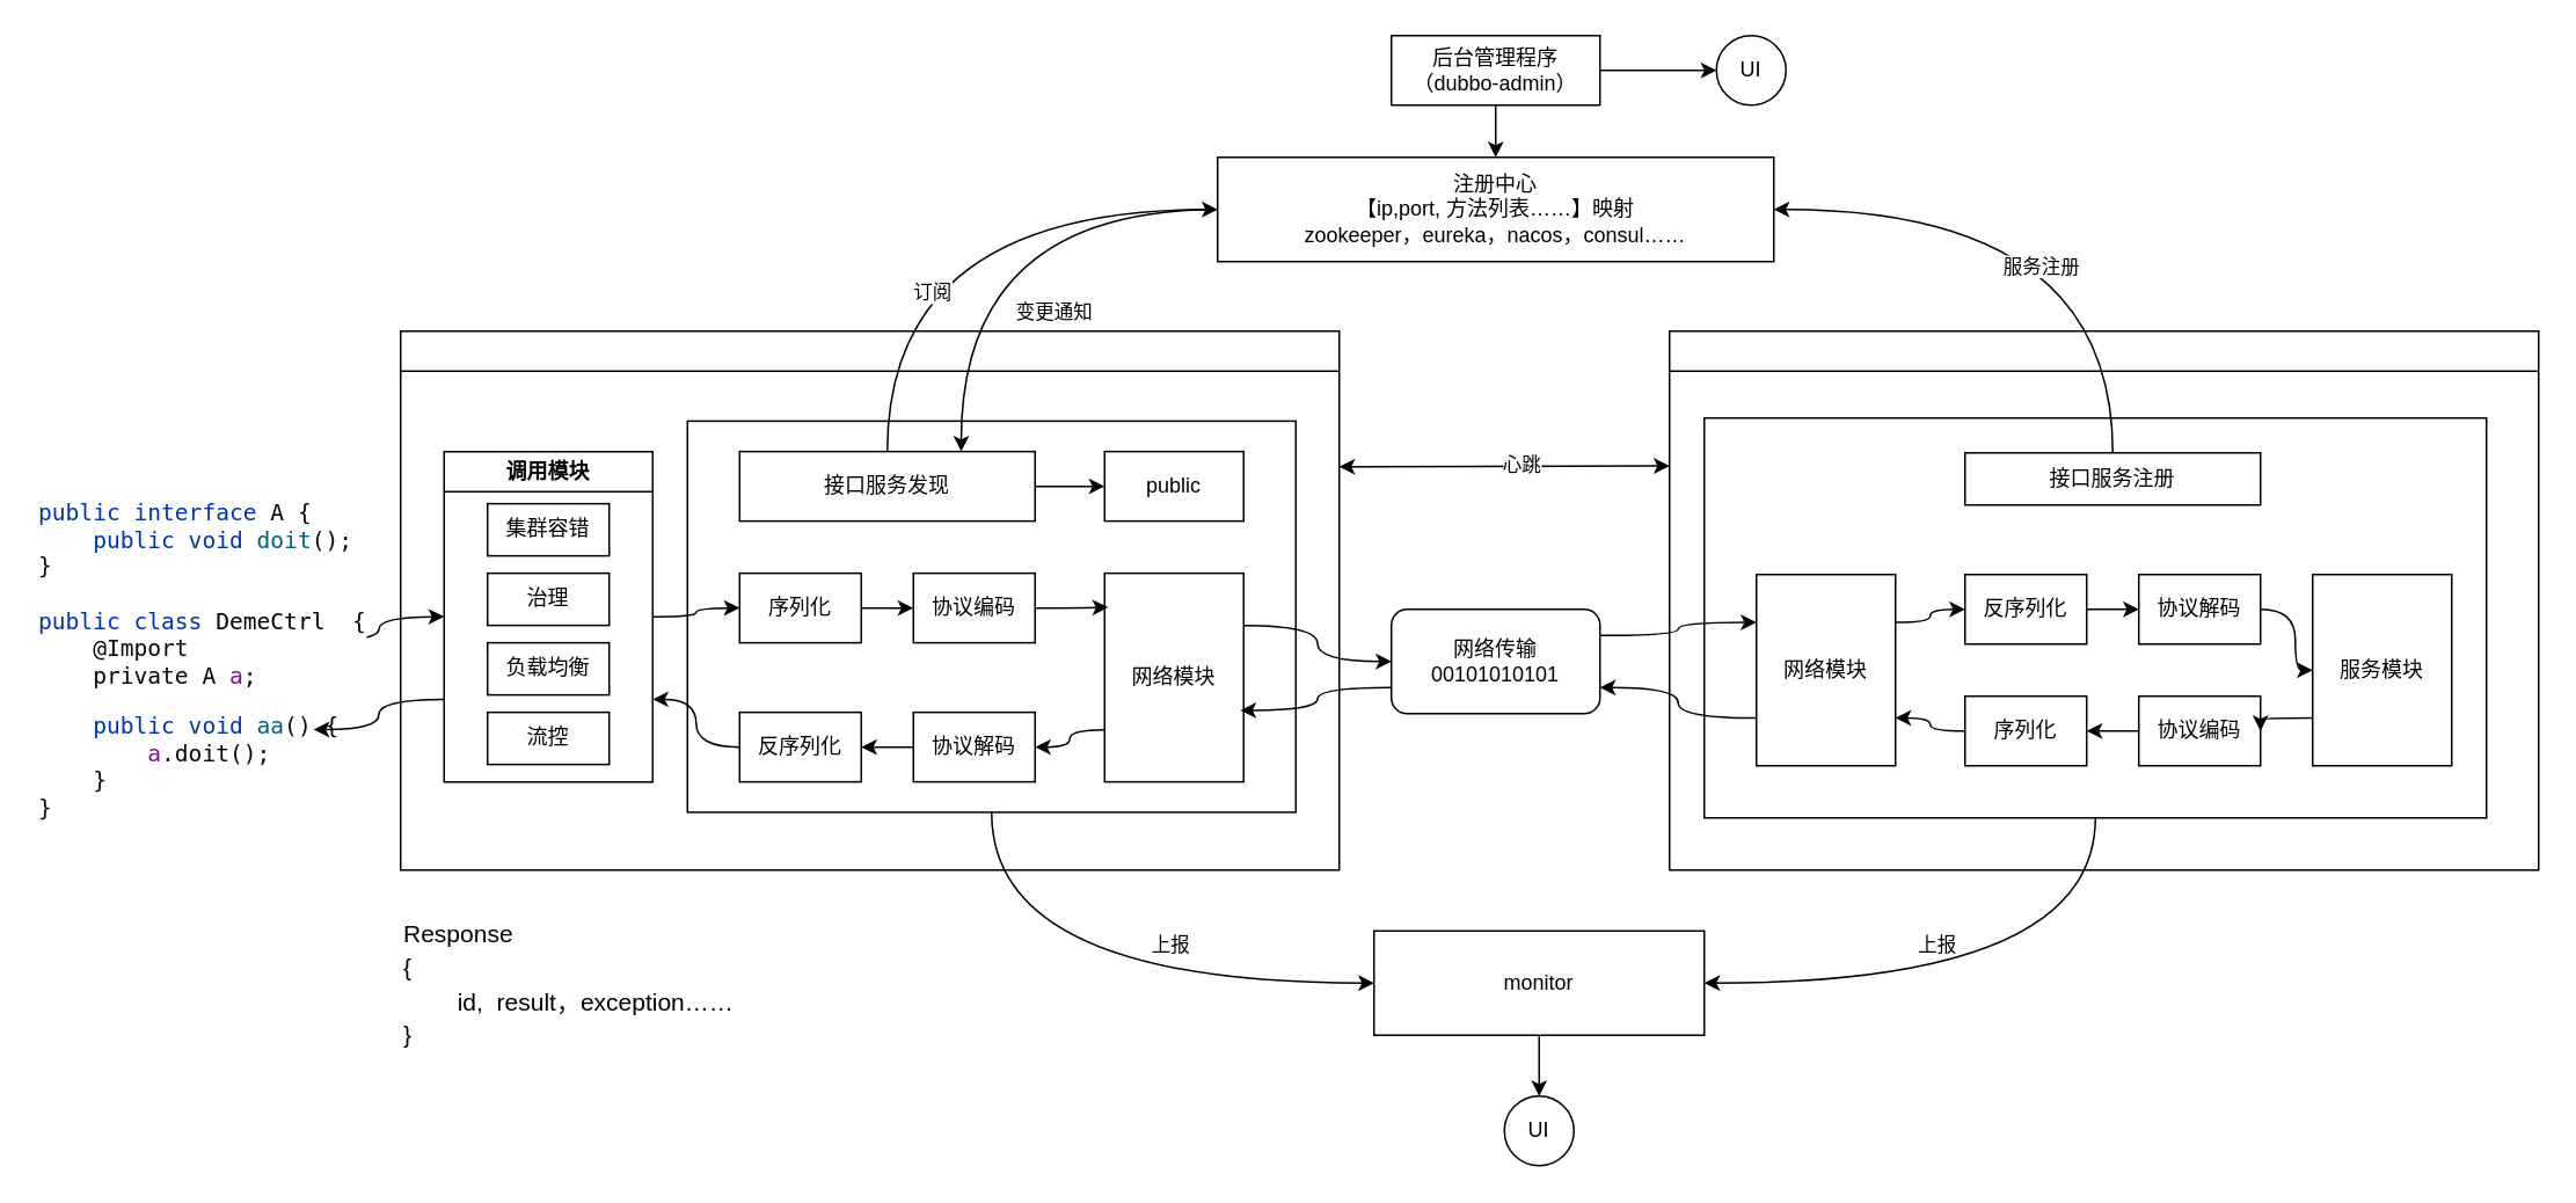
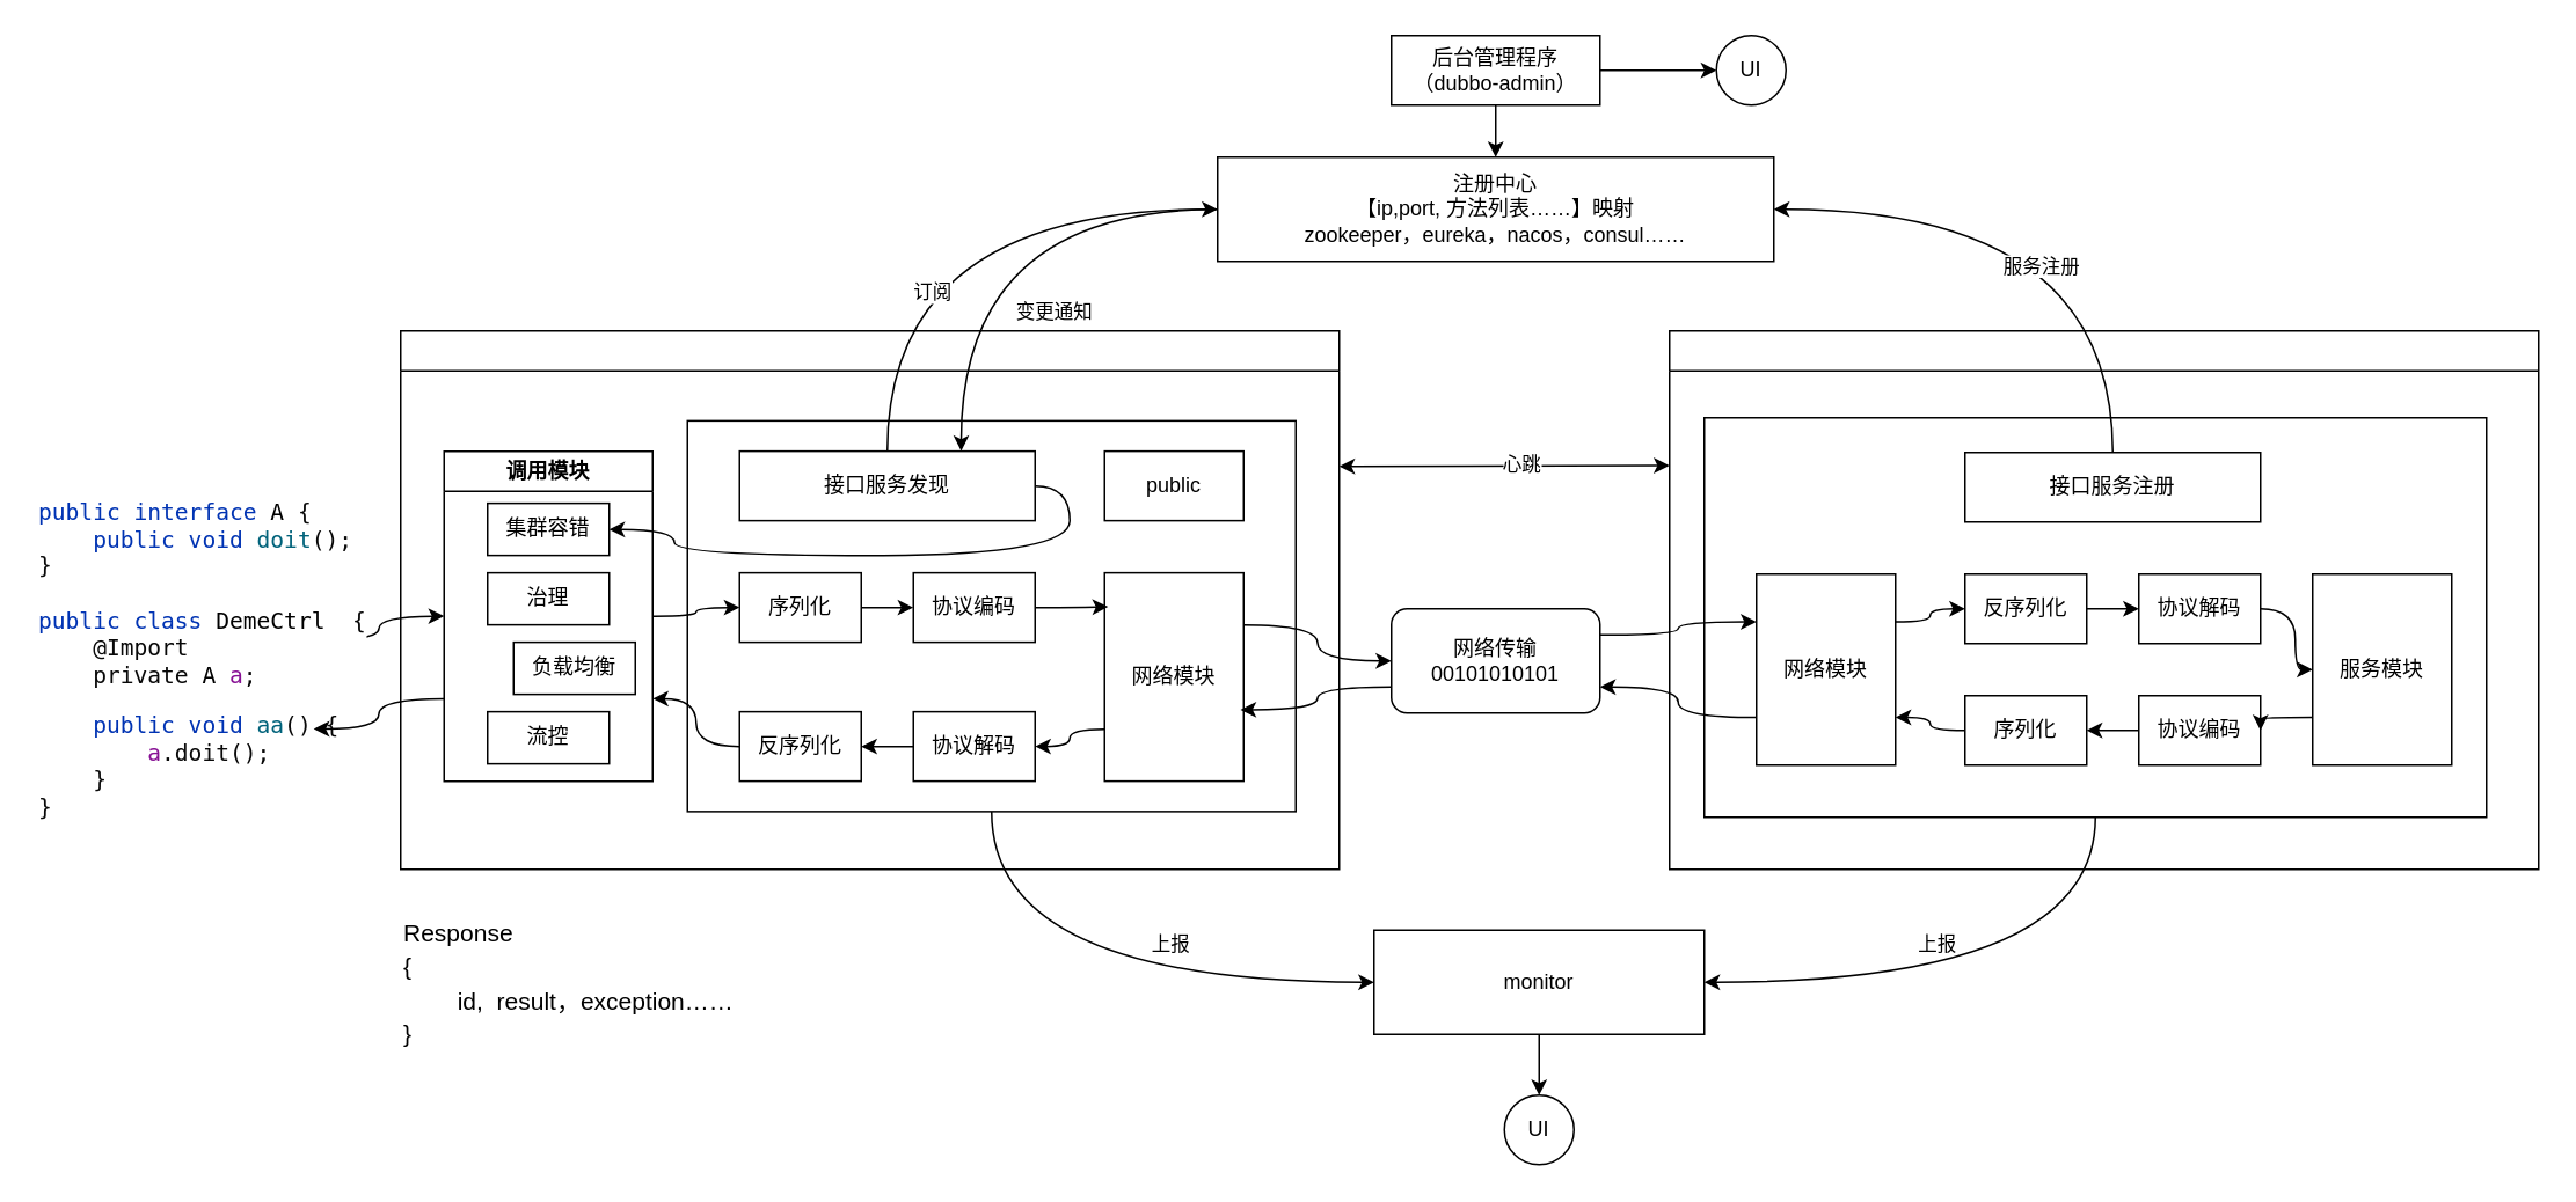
- <mxCell id="25" value="接口服务注册" style="rounded=0;whiteSpace=wrap;html=1;" vertex="1" parent="23"><mxGeometry x="170" y="70" width="170" height="30" as="geometry" /></mxCell>
+ <mxCell id="25" value="接口服务注册" style="rounded=0;whiteSpace=wrap;html=1;" vertex="1" parent="23"><mxGeometry x="170" y="70" width="170" height="40" as="geometry" /></mxCell>
- <mxCell id="4" style="edgeStyle=orthogonalEdgeStyle;curved=1;rounded=0;orthogonalLoop=1;jettySize=auto;html=1;exitX=1;exitY=0.5;exitDx=0;exitDy=0;entryX=0;entryY=0.5;entryDx=0;entryDy=0;" edge="1" parent="2" source="5" target="6"><mxGeometry relative="1" as="geometry" /></mxCell>
+ <mxCell id="4" style="edgeStyle=orthogonalEdgeStyle;curved=1;rounded=0;orthogonalLoop=1;jettySize=auto;html=1;exitX=1;exitY=0.5;exitDx=0;exitDy=0;" edge="1" parent="2" source="5" target="18"><mxGeometry relative="1" as="geometry" /></mxCell>
- <mxCell id="20" value="负载均衡" style="rounded=0;whiteSpace=wrap;html=1;" vertex="1" parent="17"><mxGeometry x="25" y="110" width="70" height="30" as="geometry" /></mxCell>
+ <mxCell id="20" value="负载均衡" style="rounded=0;whiteSpace=wrap;html=1;" vertex="1" parent="17"><mxGeometry x="40" y="110" width="70" height="30" as="geometry" /></mxCell>
